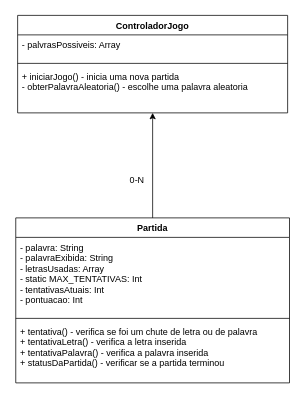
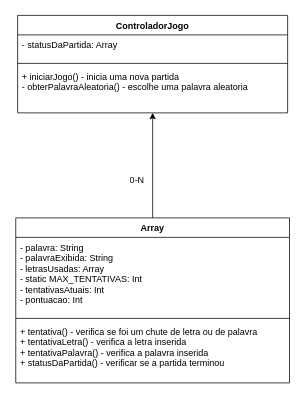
- <mxCell id="8" value="- palvrasPossiveis: Array&#10;" style="text;strokeColor=none;fillColor=none;align=left;verticalAlign=top;spacingLeft=4;spacingRight=4;overflow=hidden;rotatable=0;points=[[0,0.5],[1,0.5]];portConstraint=eastwest;" vertex="1" parent="7"><mxGeometry y="26" width="360" height="34" as="geometry" /></mxCell>
+ <mxCell id="8" value="- statusDaPartida: Array&#10;" style="text;strokeColor=none;fillColor=none;align=left;verticalAlign=top;spacingLeft=4;spacingRight=4;overflow=hidden;rotatable=0;points=[[0,0.5],[1,0.5]];portConstraint=eastwest;" vertex="1" parent="7"><mxGeometry y="26" width="360" height="34" as="geometry" /></mxCell>
- <mxCell id="3" value="Partida" style="swimlane;fontStyle=1;align=center;verticalAlign=top;childLayout=stackLayout;horizontal=1;startSize=26;horizontalStack=0;resizeParent=1;resizeParentMax=0;resizeLast=0;collapsible=1;marginBottom=0;" vertex="1" parent="1"><mxGeometry x="20.5" y="290" width="365" height="220" as="geometry" /></mxCell>
+ <mxCell id="3" value="Array" style="swimlane;fontStyle=1;align=center;verticalAlign=top;childLayout=stackLayout;horizontal=1;startSize=26;horizontalStack=0;resizeParent=1;resizeParentMax=0;resizeLast=0;collapsible=1;marginBottom=0;" vertex="1" parent="1"><mxGeometry x="20.5" y="290" width="365" height="220" as="geometry" /></mxCell>
